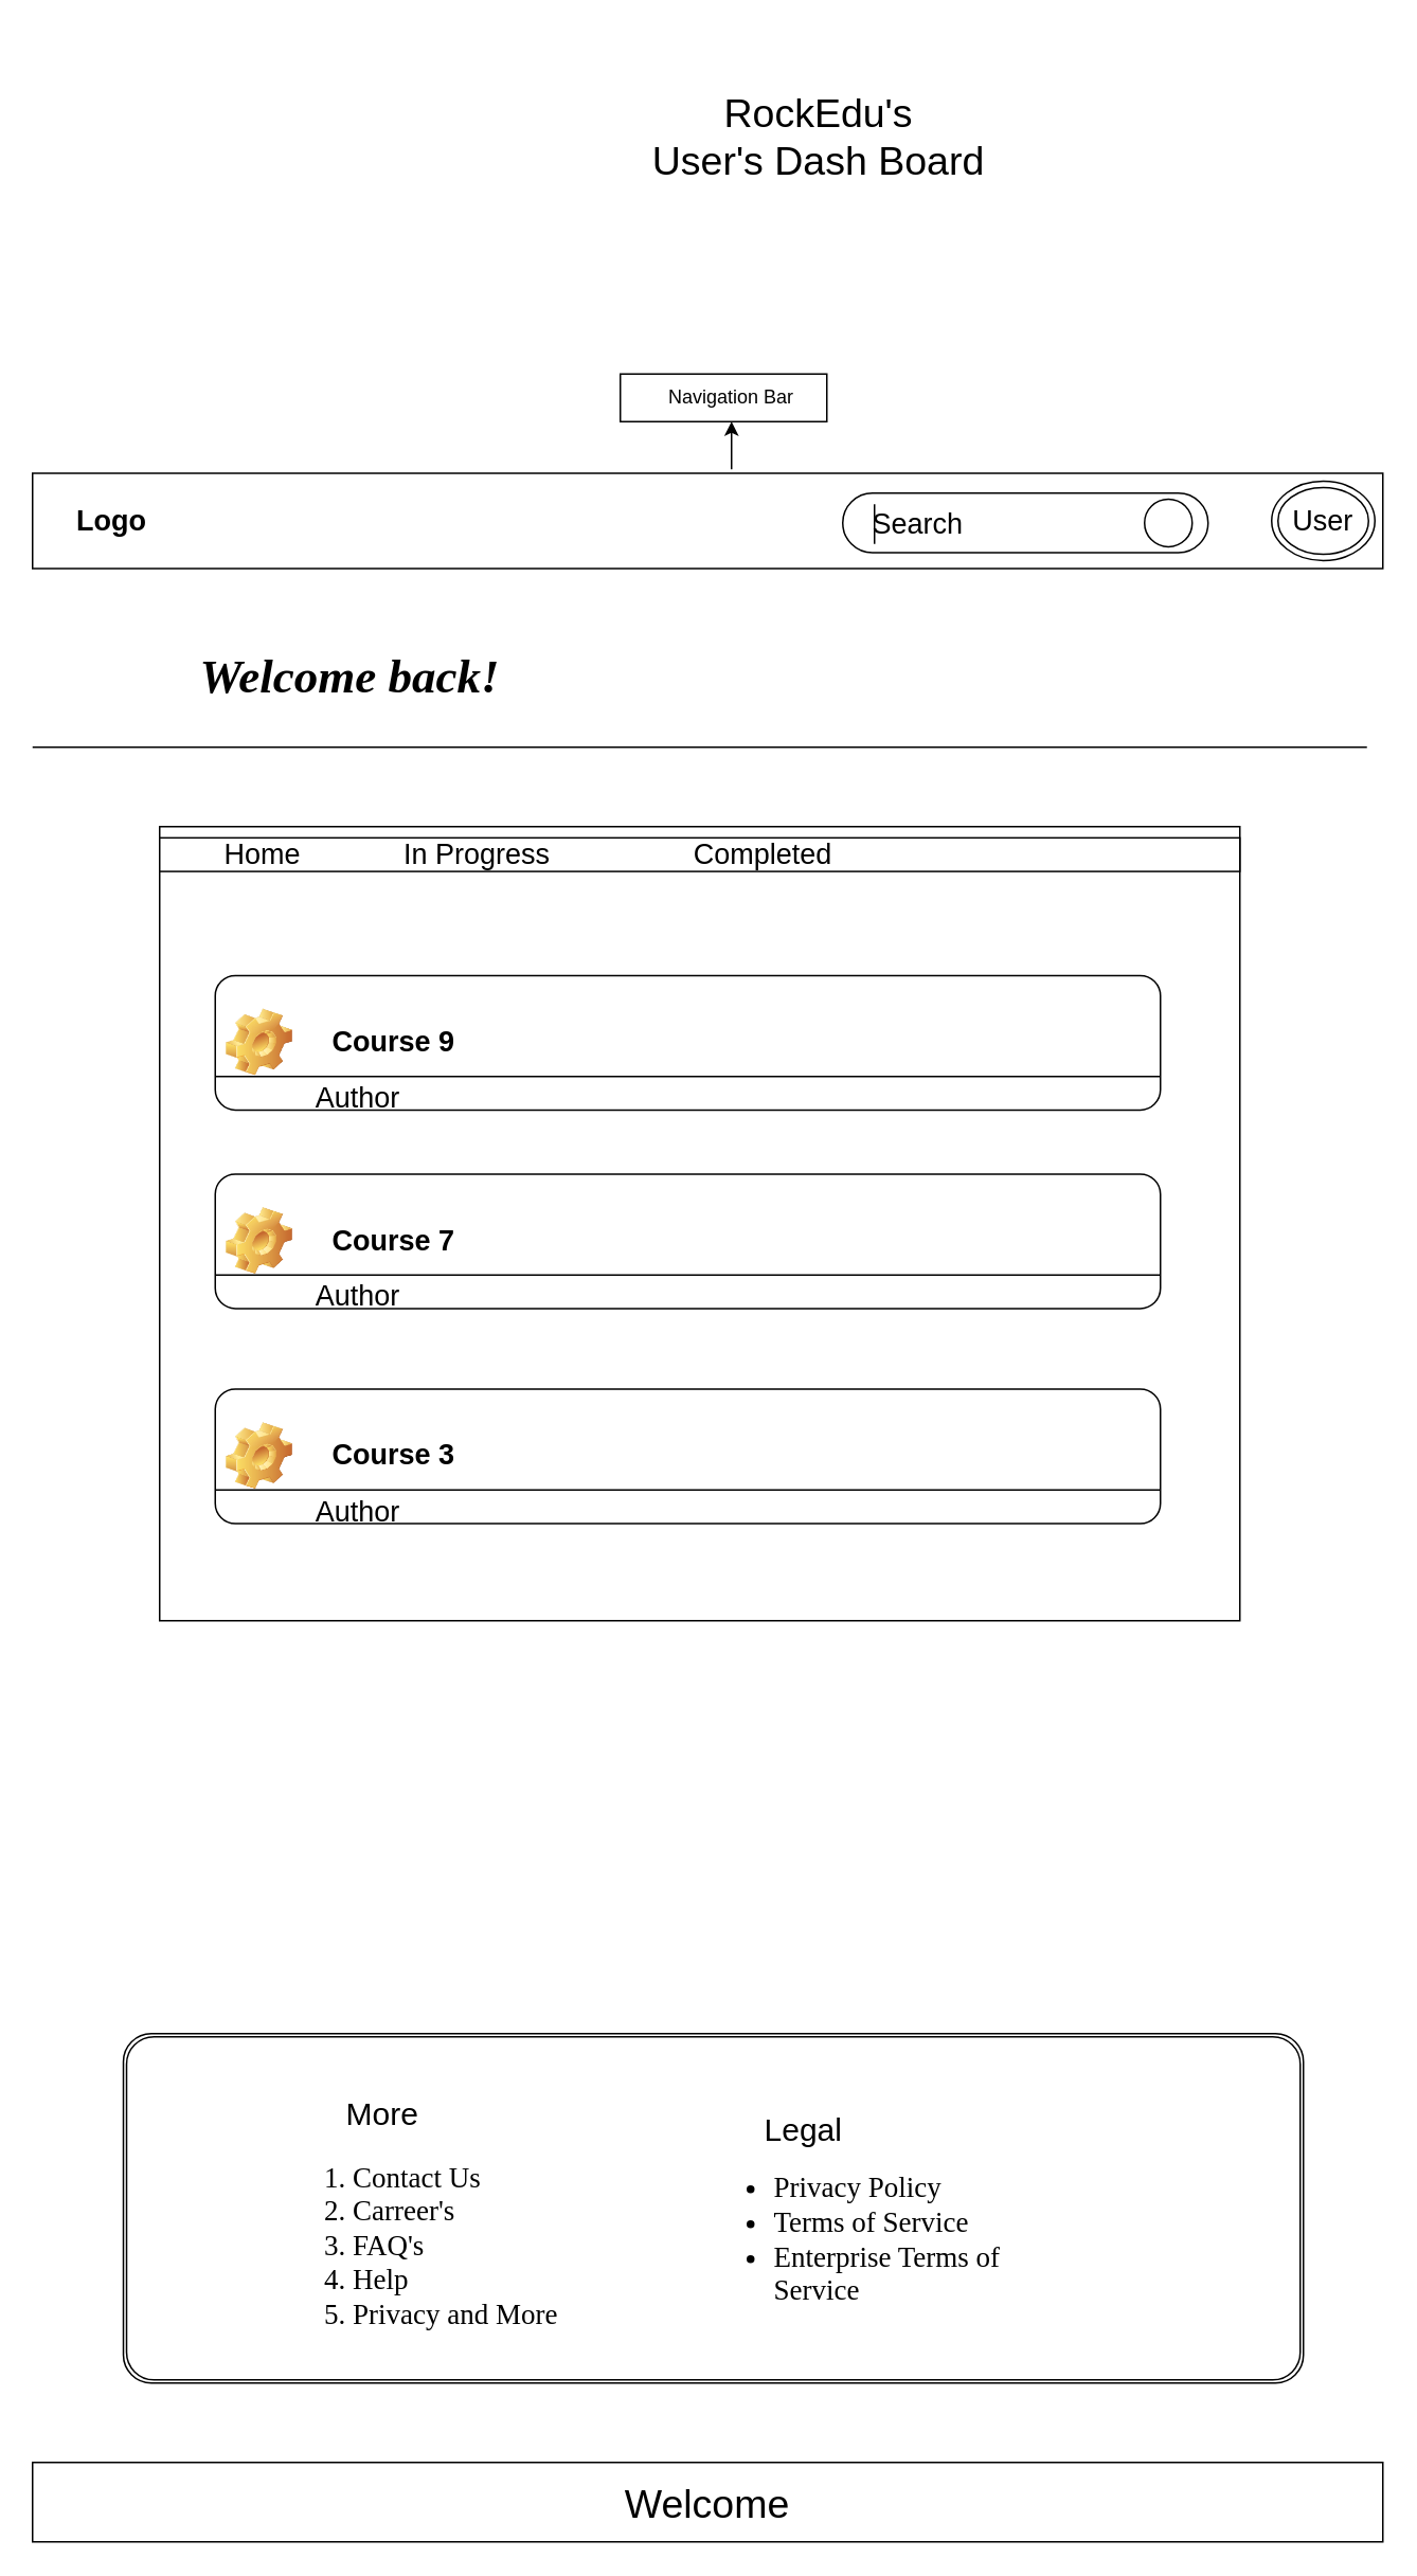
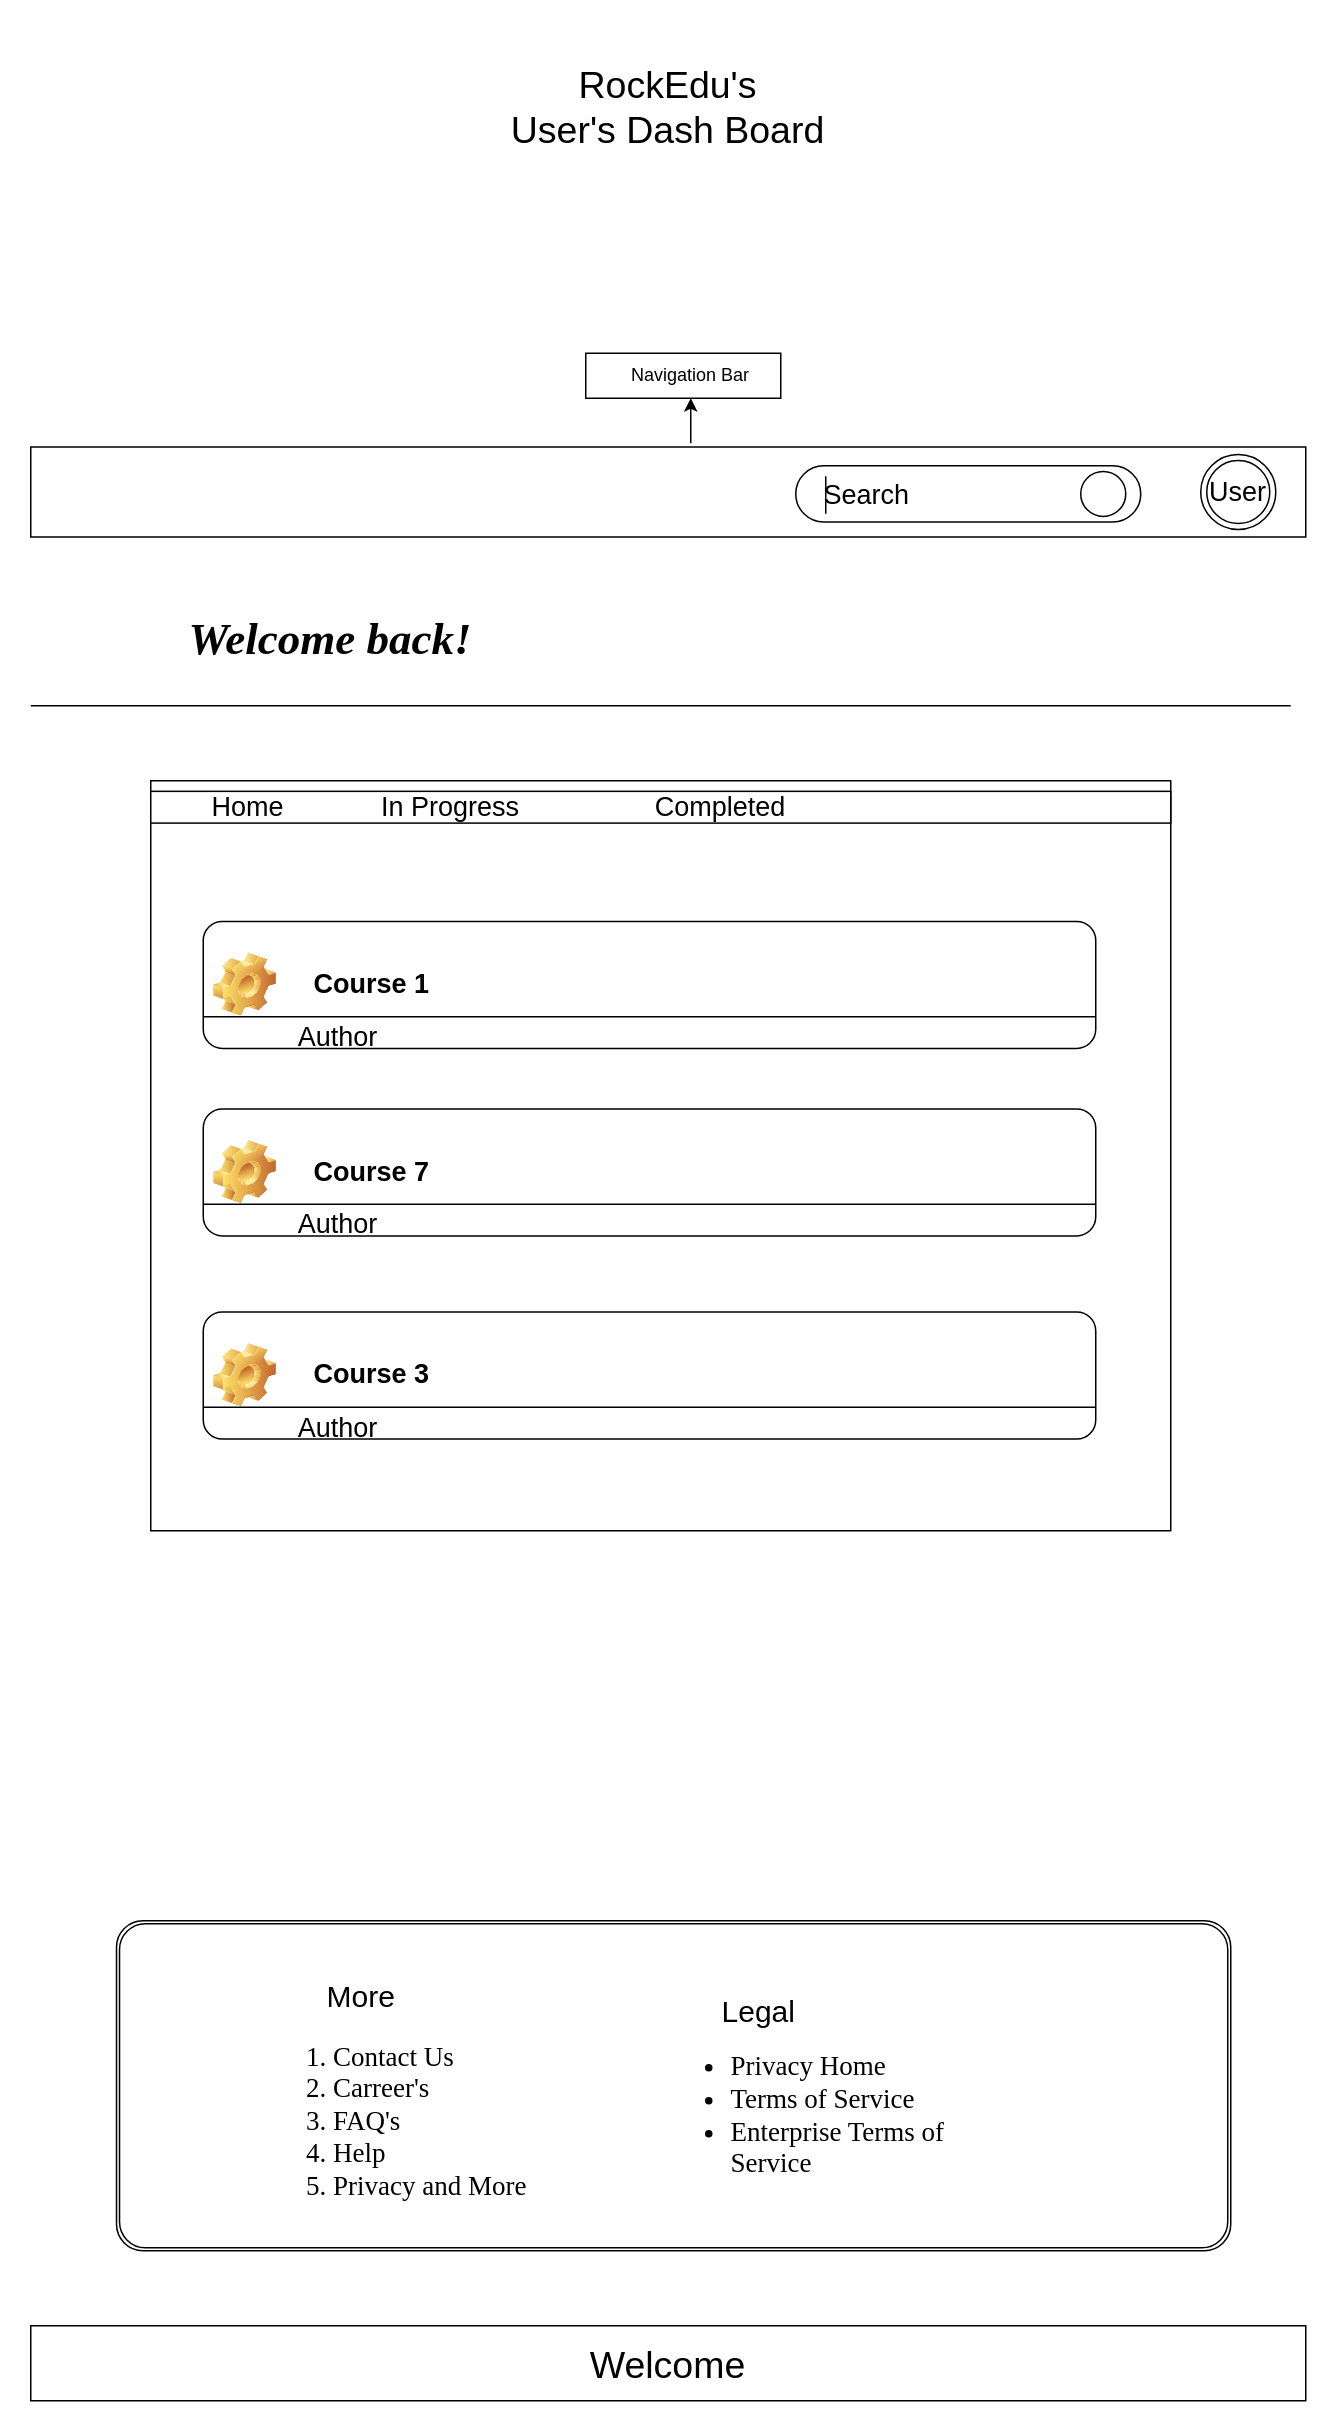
- <mxCell id="7" value="&lt;br&gt;RockEdu's&lt;br&gt;User's Dash Board&lt;br&gt;" style="text;html=1;strokeColor=none;fillColor=none;align=center;verticalAlign=middle;whiteSpace=wrap;rounded=0;fontSize=25;" vertex="1" parent="1"><mxGeometry x="395" y="35" width="240" height="70" as="geometry" /></mxCell>
+ <mxCell id="7" value="&lt;br&gt;RockEdu's&lt;br&gt;User's Dash Board&lt;br&gt;" style="text;html=1;strokeColor=none;fillColor=none;align=center;verticalAlign=middle;whiteSpace=wrap;rounded=0;fontSize=25;" vertex="1" parent="1"><mxGeometry x="325" y="20" width="240" height="70" as="geometry" /></mxCell>
- <mxCell id="5" value="Logo" style="text;html=1;strokeColor=none;fillColor=none;align=center;verticalAlign=middle;whiteSpace=wrap;rounded=0;fontStyle=1;fontSize=18;" vertex="1" parent="1"><mxGeometry x="40" y="310" width="60" height="35" as="geometry" /></mxCell>
- <mxCell id="8" value="User" style="ellipse;shape=doubleEllipse;whiteSpace=wrap;html=1;aspect=fixed;fontSize=18;" vertex="1" parent="1"><mxGeometry x="800" y="302.5" width="65" height="50" as="geometry" /></mxCell>
+ <mxCell id="8" value="User" style="ellipse;shape=doubleEllipse;whiteSpace=wrap;html=1;aspect=fixed;fontSize=18;" vertex="1" parent="1"><mxGeometry x="800" y="302.5" width="50" height="50" as="geometry" /></mxCell>
- <mxCell id="31" value="&amp;nbsp; &amp;nbsp; Course 9" style="label;whiteSpace=wrap;html=1;image=img/clipart/Gear_128x128.png;fontSize=18;" vertex="1" parent="30"><mxGeometry width="595" height="84.667" as="geometry" /></mxCell>
+ <mxCell id="31" value="&amp;nbsp; &amp;nbsp; Course 1" style="label;whiteSpace=wrap;html=1;image=img/clipart/Gear_128x128.png;fontSize=18;" vertex="1" parent="30"><mxGeometry width="595" height="84.667" as="geometry" /></mxCell>
- <mxCell id="39" value="&lt;ul&gt;&lt;li&gt;&lt;span&gt;Privacy Policy&lt;/span&gt;&lt;br&gt;&lt;/li&gt;&lt;li&gt;Terms of Service&lt;/li&gt;&lt;li&gt;Enterprise Terms of Service&lt;/li&gt;&lt;/ul&gt;" style="text;strokeColor=none;fillColor=none;html=1;whiteSpace=wrap;verticalAlign=middle;overflow=hidden;fontFamily=Verdana;fontSize=18;" vertex="1" parent="36"><mxGeometry x="367.82" y="30" width="240" height="200" as="geometry" /></mxCell>
+ <mxCell id="39" value="&lt;ul&gt;&lt;li&gt;&lt;span&gt;Privacy Home&lt;/span&gt;&lt;br&gt;&lt;/li&gt;&lt;li&gt;Terms of Service&lt;/li&gt;&lt;li&gt;Enterprise Terms of Service&lt;/li&gt;&lt;/ul&gt;" style="text;strokeColor=none;fillColor=none;html=1;whiteSpace=wrap;verticalAlign=middle;overflow=hidden;fontFamily=Verdana;fontSize=18;" vertex="1" parent="36"><mxGeometry x="367.82" y="30" width="240" height="200" as="geometry" /></mxCell>
